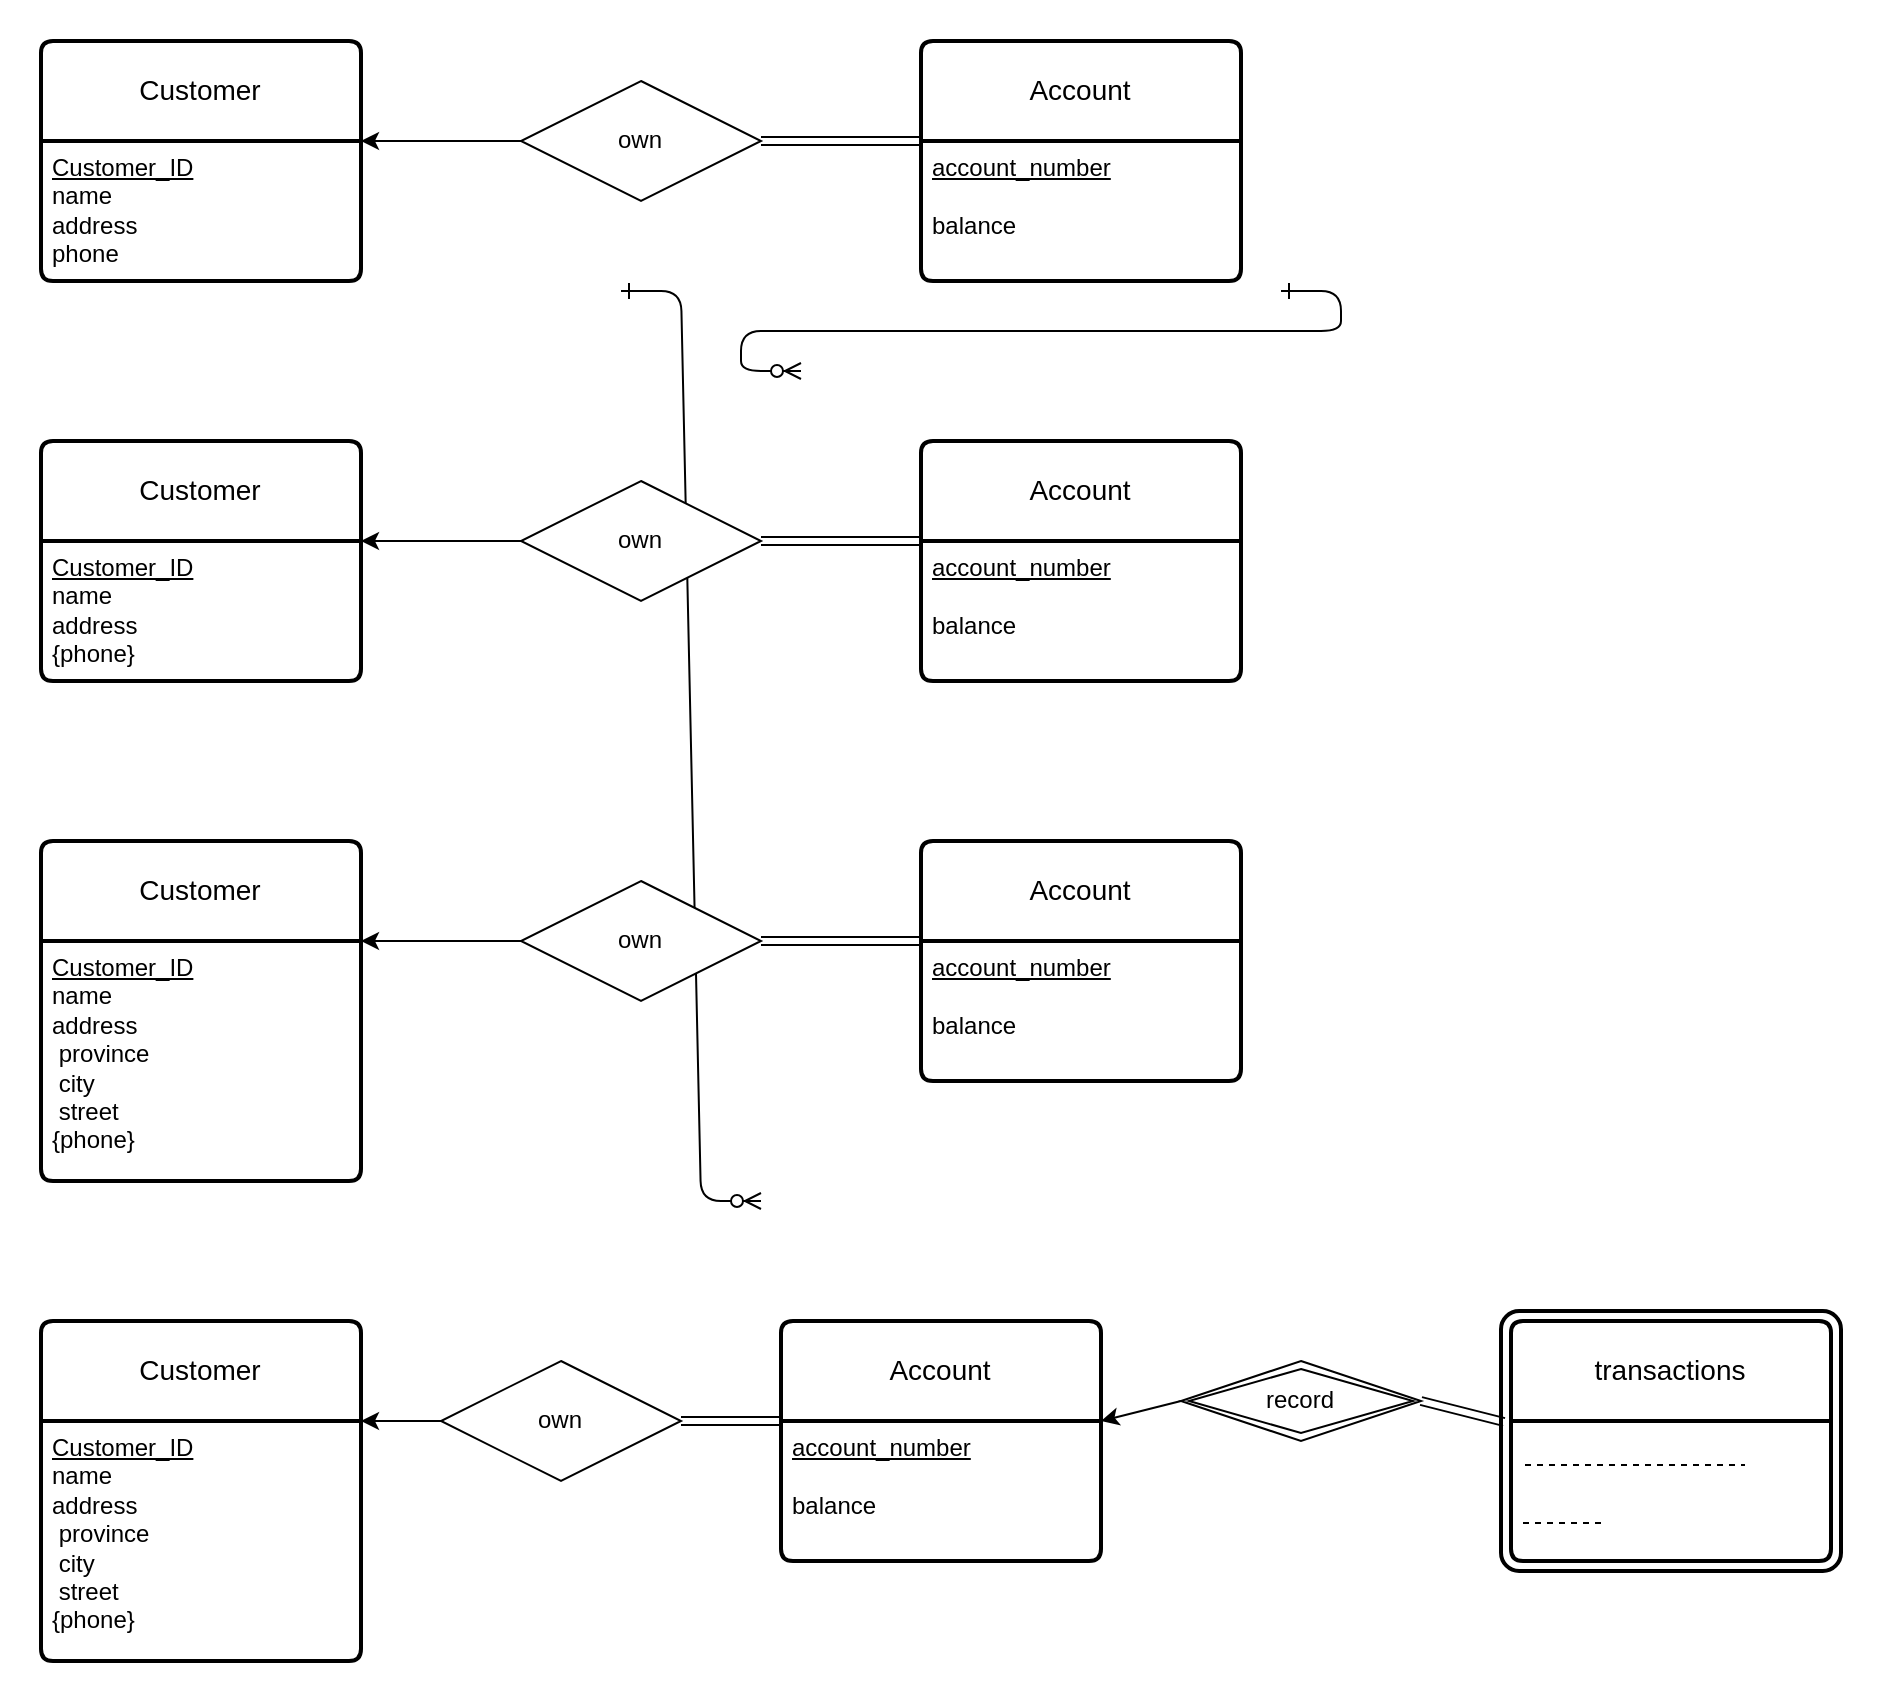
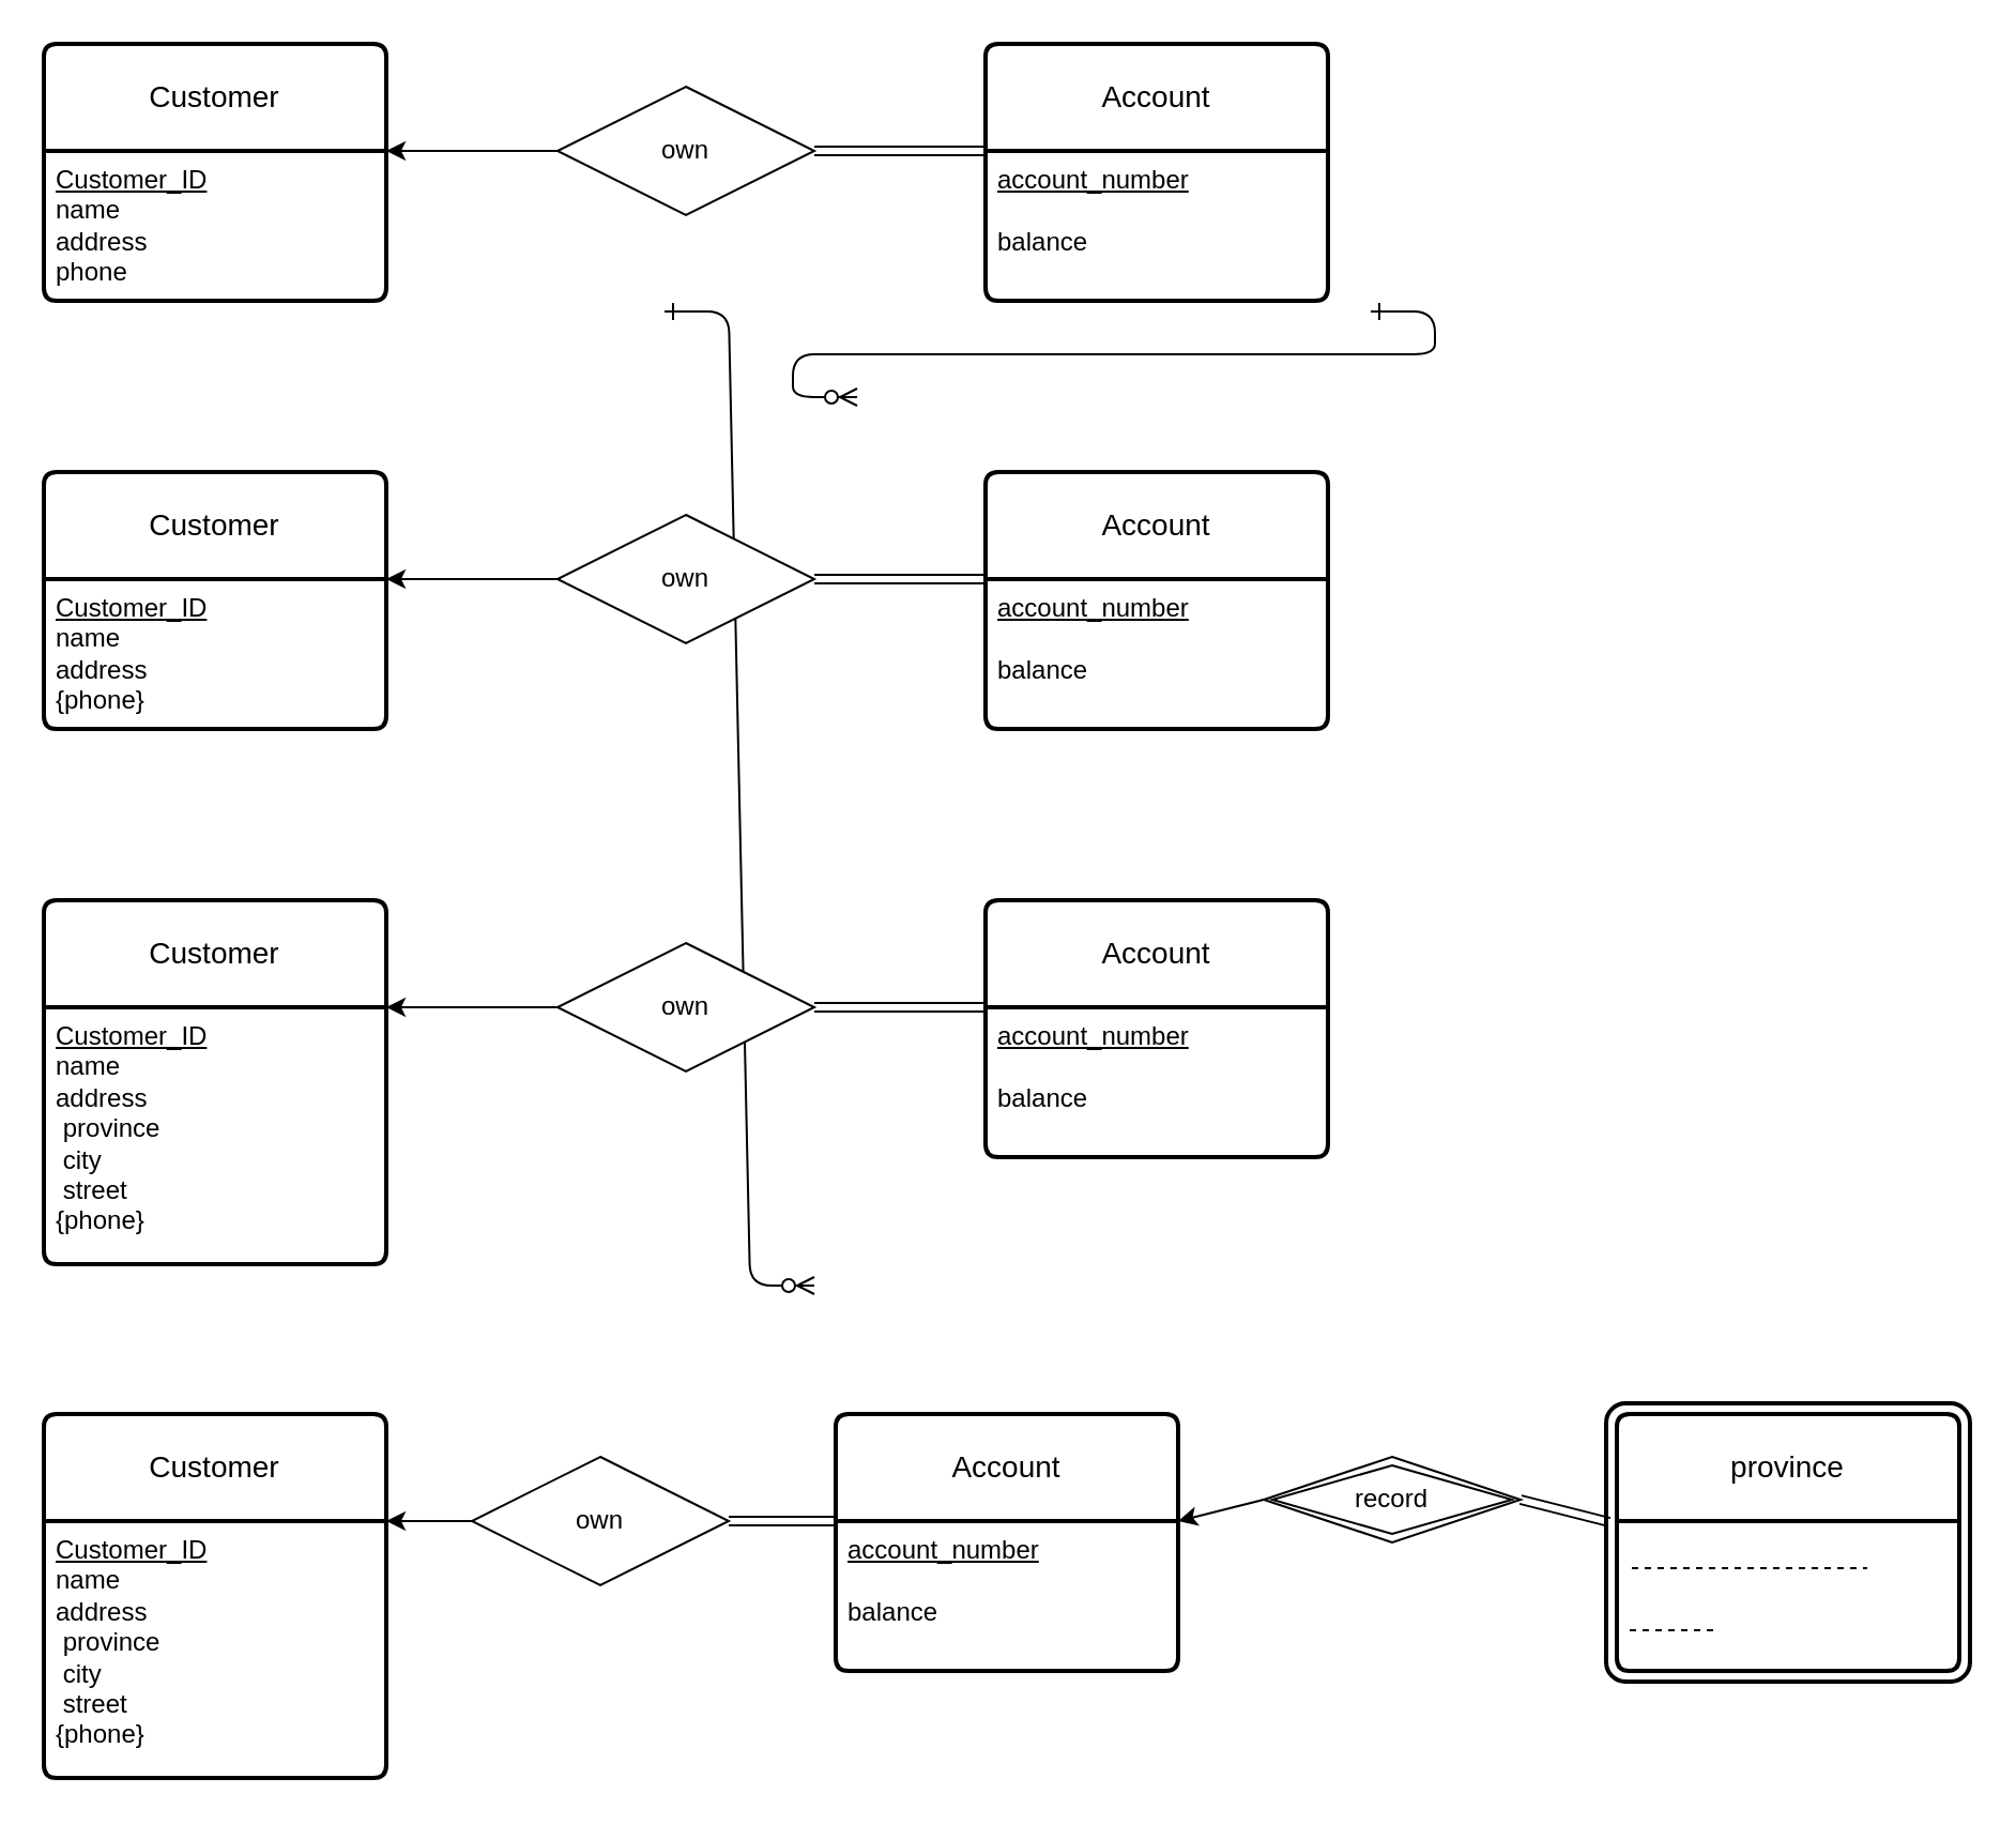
- <mxCell id="34" value="transactions" style="swimlane;childLayout=stackLayout;horizontal=1;startSize=50;horizontalStack=0;rounded=1;fontSize=14;fontStyle=0;strokeWidth=2;resizeParent=0;resizeLast=1;shadow=0;align=center;arcSize=4;whiteSpace=wrap;html=1;container=0;" vertex="1" parent="32"><mxGeometry x="5" y="5" width="160" height="120" as="geometry" /></mxCell>
+ <mxCell id="34" value="province" style="swimlane;childLayout=stackLayout;horizontal=1;startSize=50;horizontalStack=0;rounded=1;fontSize=14;fontStyle=0;strokeWidth=2;resizeParent=0;resizeLast=1;shadow=0;align=center;arcSize=4;whiteSpace=wrap;html=1;container=0;" vertex="1" parent="32"><mxGeometry x="5" y="5" width="160" height="120" as="geometry" /></mxCell>
